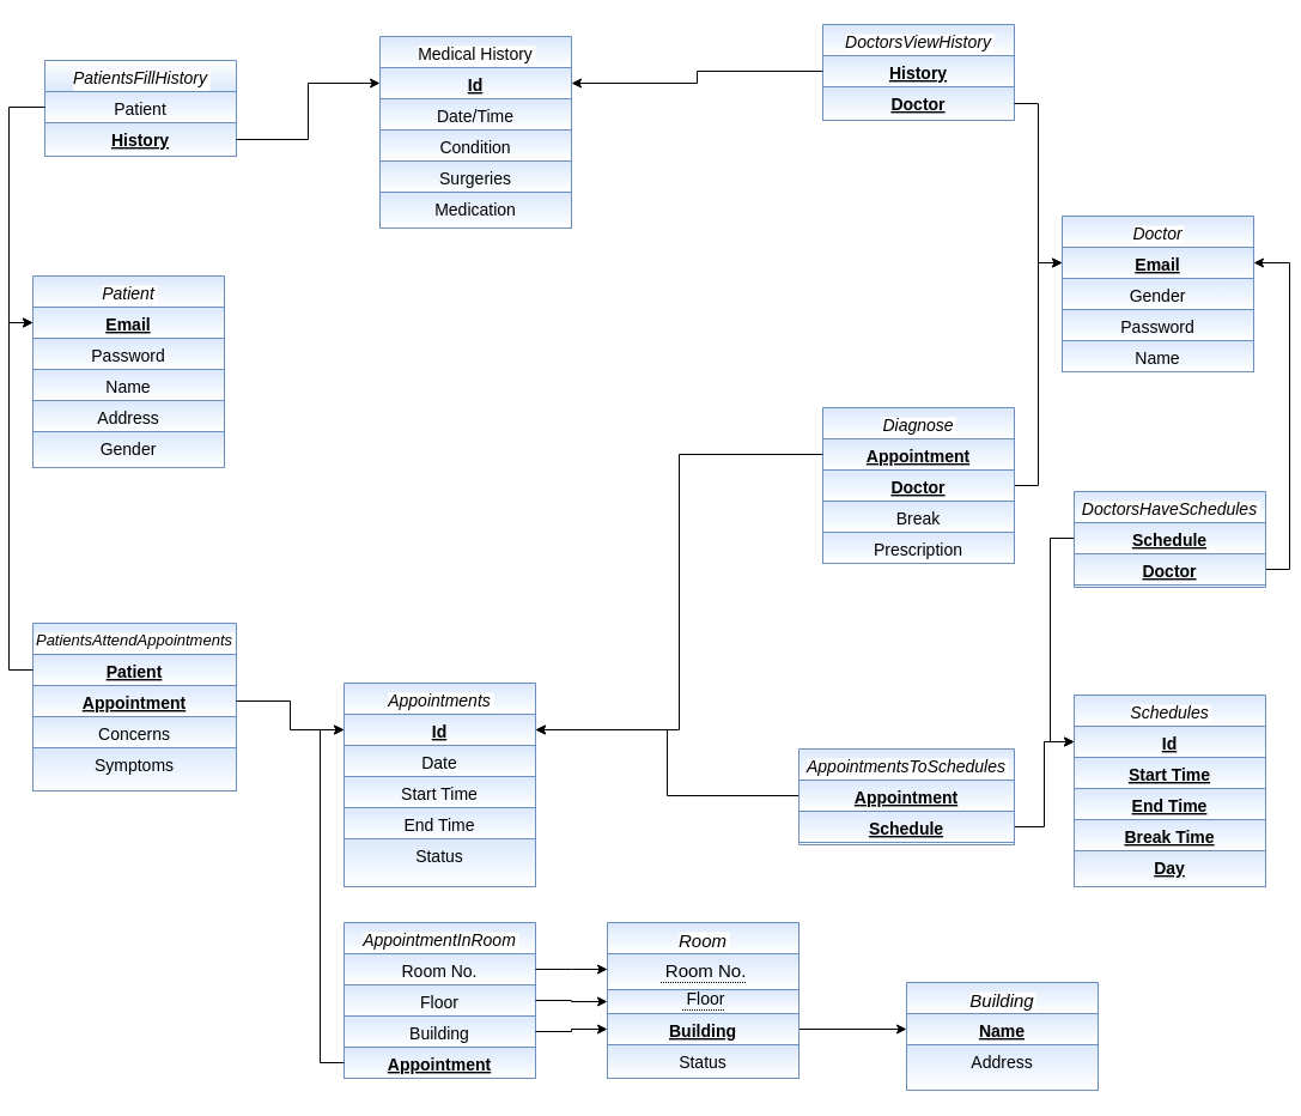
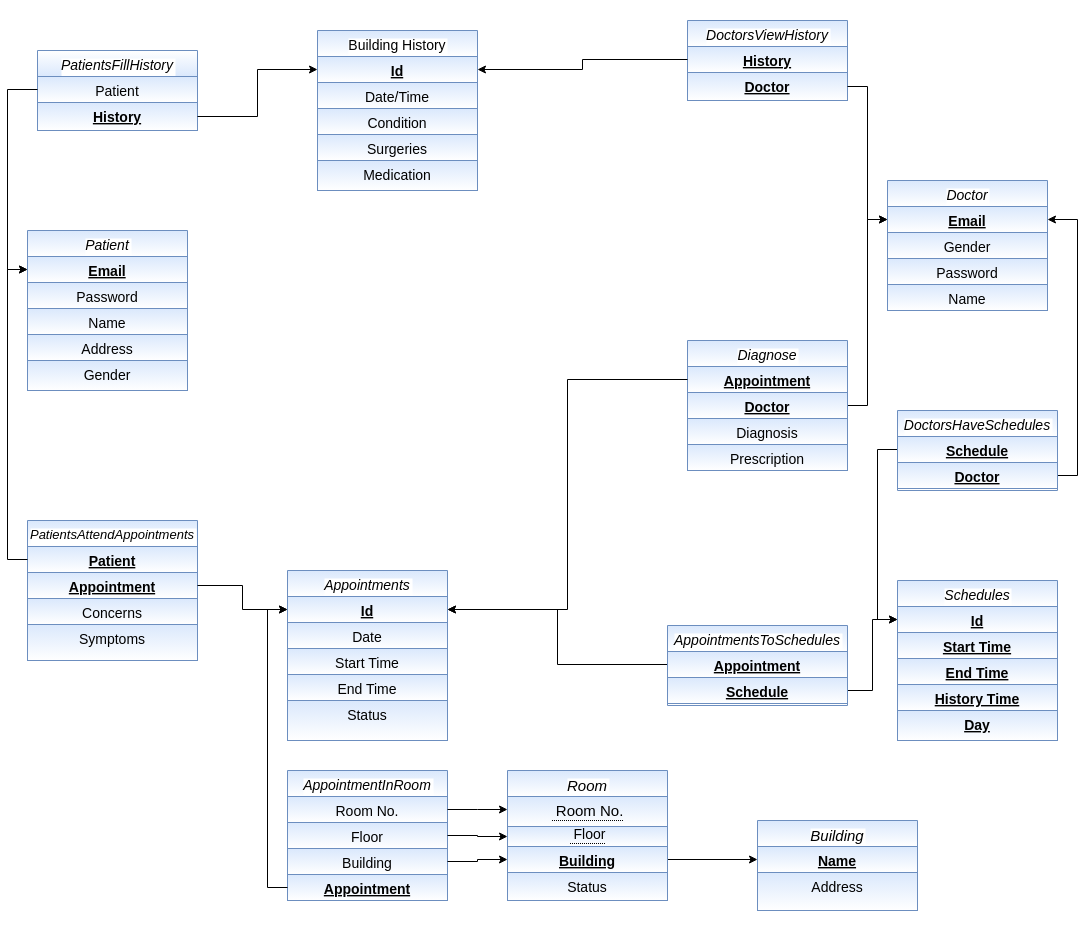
- <mxCell id="2" value="Medical History" style="swimlane;fontStyle=0;align=center;verticalAlign=top;childLayout=stackLayout;horizontal=1;startSize=26;horizontalStack=0;resizeParent=1;resizeLast=0;collapsible=1;marginBottom=0;rounded=0;shadow=0;strokeWidth=1;fillColor=#dae8fc;strokeColor=#6c8ebf;gradientColor=#ffffff;labelBackgroundColor=#ffffff;fontSize=14;" parent="1" vertex="1"><mxGeometry x="310" y="30" width="160" height="160" as="geometry"><mxRectangle x="550" y="140" width="160" height="26" as="alternateBounds" /></mxGeometry></mxCell>
+ <mxCell id="2" value="Building History" style="swimlane;fontStyle=0;align=center;verticalAlign=top;childLayout=stackLayout;horizontal=1;startSize=26;horizontalStack=0;resizeParent=1;resizeLast=0;collapsible=1;marginBottom=0;rounded=0;shadow=0;strokeWidth=1;fillColor=#dae8fc;strokeColor=#6c8ebf;gradientColor=#ffffff;labelBackgroundColor=#ffffff;fontSize=14;" parent="1" vertex="1"><mxGeometry x="310" y="30" width="160" height="160" as="geometry"><mxRectangle x="550" y="140" width="160" height="26" as="alternateBounds" /></mxGeometry></mxCell>
- <mxCell id="63" value="Break" style="text;align=center;verticalAlign=top;spacingLeft=4;spacingRight=4;overflow=hidden;rotatable=0;points=[[0,0.5],[1,0.5]];portConstraint=eastwest;rounded=0;shadow=0;html=0;fillColor=#dae8fc;strokeColor=#6c8ebf;gradientColor=#ffffff;fontSize=14;" vertex="1" parent="60"><mxGeometry y="78" width="160" height="26" as="geometry" /></mxCell>
+ <mxCell id="63" value="Diagnosis" style="text;align=center;verticalAlign=top;spacingLeft=4;spacingRight=4;overflow=hidden;rotatable=0;points=[[0,0.5],[1,0.5]];portConstraint=eastwest;rounded=0;shadow=0;html=0;fillColor=#dae8fc;strokeColor=#6c8ebf;gradientColor=#ffffff;fontSize=14;" vertex="1" parent="60"><mxGeometry y="78" width="160" height="26" as="geometry" /></mxCell>
- <mxCell id="58" value="Break Time" style="text;align=center;verticalAlign=top;spacingLeft=4;spacingRight=4;overflow=hidden;rotatable=0;points=[[0,0.5],[1,0.5]];portConstraint=eastwest;rounded=0;shadow=0;html=0;fillColor=#dae8fc;strokeColor=#6c8ebf;gradientColor=#ffffff;fontSize=14;fontStyle=5" vertex="1" parent="54"><mxGeometry y="104" width="160" height="26" as="geometry" /></mxCell>
+ <mxCell id="58" value="History Time" style="text;align=center;verticalAlign=top;spacingLeft=4;spacingRight=4;overflow=hidden;rotatable=0;points=[[0,0.5],[1,0.5]];portConstraint=eastwest;rounded=0;shadow=0;html=0;fillColor=#dae8fc;strokeColor=#6c8ebf;gradientColor=#ffffff;fontSize=14;fontStyle=5" vertex="1" parent="54"><mxGeometry y="104" width="160" height="26" as="geometry" /></mxCell>
